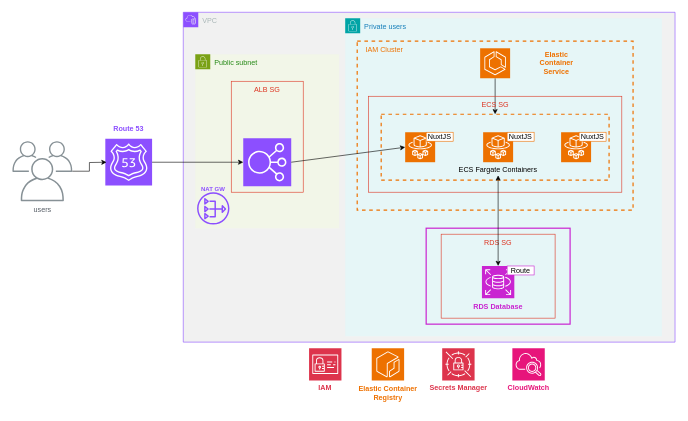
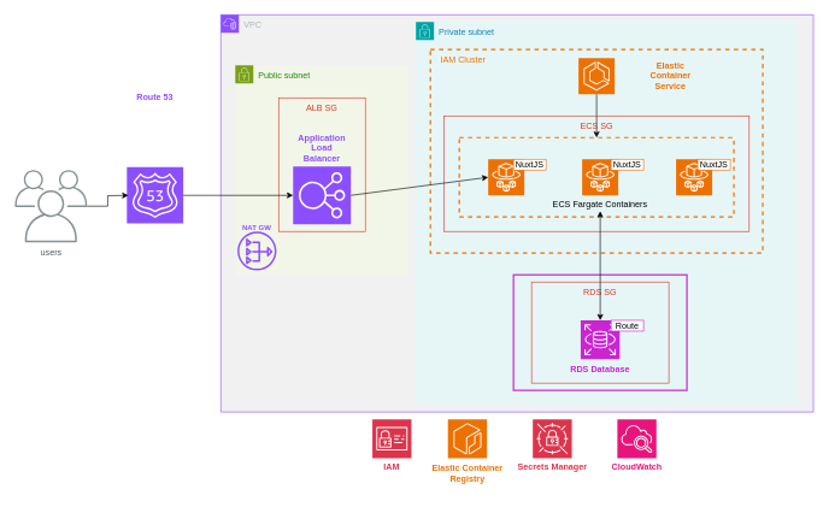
- <mxCell id="10" value="Private users" style="points=[[0,0],[0.25,0],[0.5,0],[0.75,0],[1,0],[1,0.25],[1,0.5],[1,0.75],[1,1],[0.75,1],[0.5,1],[0.25,1],[0,1],[0,0.75],[0,0.5],[0,0.25]];outlineConnect=0;gradientColor=none;html=1;whiteSpace=wrap;fontSize=12;fontStyle=0;container=1;pointerEvents=0;collapsible=0;recursiveResize=0;shape=mxgraph.aws4.group;grIcon=mxgraph.aws4.group_security_group;grStroke=0;strokeColor=#00A4A6;fillColor=#E6F6F7;verticalAlign=top;align=left;spacingLeft=30;fontColor=#147EBA;dashed=0;" vertex="1" parent="2"><mxGeometry x="270" y="10" width="528" height="530" as="geometry" /></mxCell>
+ <mxCell id="10" value="Private subnet" style="points=[[0,0],[0.25,0],[0.5,0],[0.75,0],[1,0],[1,0.25],[1,0.5],[1,0.75],[1,1],[0.75,1],[0.5,1],[0.25,1],[0,1],[0,0.75],[0,0.5],[0,0.25]];outlineConnect=0;gradientColor=none;html=1;whiteSpace=wrap;fontSize=12;fontStyle=0;container=1;pointerEvents=0;collapsible=0;recursiveResize=0;shape=mxgraph.aws4.group;grIcon=mxgraph.aws4.group_security_group;grStroke=0;strokeColor=#00A4A6;fillColor=#E6F6F7;verticalAlign=top;align=left;spacingLeft=30;fontColor=#147EBA;dashed=0;" vertex="1" parent="2"><mxGeometry x="270" y="10" width="528" height="530" as="geometry" /></mxCell>
+ <mxCell id="5" value="&lt;font style=&quot;color: light-dark(rgb(140, 79, 255), rgb(237, 237, 237));&quot;&gt;&lt;b&gt;Application Load Balancer&lt;/b&gt;&lt;/font&gt;" style="text;html=1;align=center;verticalAlign=middle;whiteSpace=wrap;rounded=0;" vertex="1" parent="3"><mxGeometry x="90" y="100" width="60" height="30" as="geometry" /></mxCell>
- <mxCell id="35" value="&lt;font style=&quot;color: light-dark(rgb(140, 79, 255), rgb(237, 237, 237));&quot;&gt;&lt;b&gt;Route 53&lt;/b&gt;&lt;/font&gt;" style="text;html=1;align=center;verticalAlign=middle;whiteSpace=wrap;rounded=0;" vertex="1" parent="1"><mxGeometry x="184" y="200" width="60" height="30" as="geometry" /></mxCell>
+ <mxCell id="35" value="&lt;font style=&quot;color: light-dark(rgb(140, 79, 255), rgb(237, 237, 237));&quot;&gt;&lt;b&gt;Route 53&lt;/b&gt;&lt;/font&gt;" style="text;html=1;align=center;verticalAlign=middle;whiteSpace=wrap;rounded=0;" vertex="1" parent="1"><mxGeometry x="184" y="120" width="60" height="30" as="geometry" /></mxCell>
